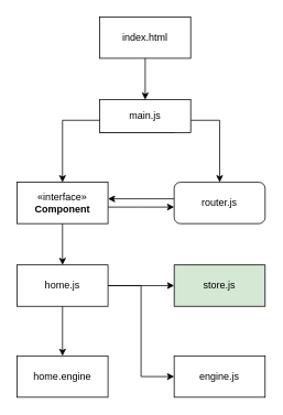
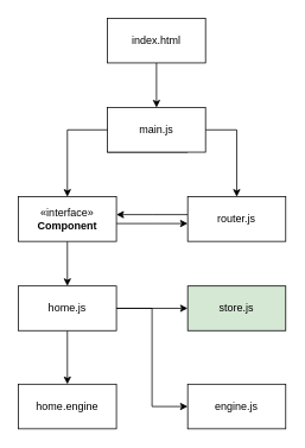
- <mxCell id="6" value="&lt;div&gt;main.js&lt;/div&gt;" style="html=1;whiteSpace=wrap;" vertex="1" parent="1"><mxGeometry x="120" y="120" width="110" height="40" as="geometry" /></mxCell>
+ <mxCell id="6" value="&lt;div&gt;main.js&lt;/div&gt;" style="html=1;whiteSpace=wrap;" vertex="1" parent="1"><mxGeometry x="120" y="120" width="110" height="50" as="geometry" /></mxCell>
- <mxCell id="8" value="&lt;div&gt;router.js&lt;/div&gt;" style="html=1;whiteSpace=wrap;rounded=1;" vertex="1" parent="1"><mxGeometry x="210" y="220" width="110" height="50" as="geometry" /></mxCell>
+ <mxCell id="8" value="&lt;div&gt;router.js&lt;/div&gt;" style="html=1;whiteSpace=wrap;" vertex="1" parent="1"><mxGeometry x="210" y="220" width="110" height="50" as="geometry" /></mxCell>
